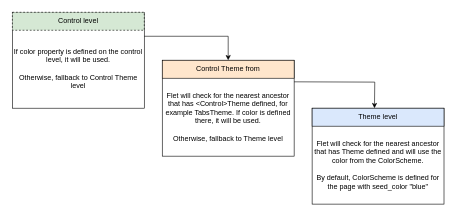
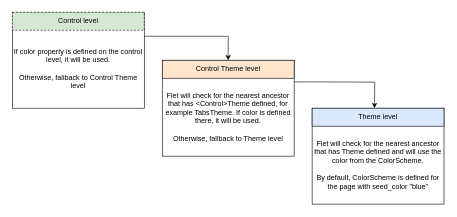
- <mxCell id="8" value="Control Theme from" style="rounded=0;whiteSpace=wrap;html=1;fillColor=#ffe6cc;strokeColor=default;" vertex="1" parent="1"><mxGeometry x="270" y="100" width="220" height="30" as="geometry" /></mxCell>
+ <mxCell id="8" value="Control Theme level" style="rounded=0;whiteSpace=wrap;html=1;fillColor=#ffe6cc;strokeColor=default;" vertex="1" parent="1"><mxGeometry x="270" y="100" width="220" height="30" as="geometry" /></mxCell>
